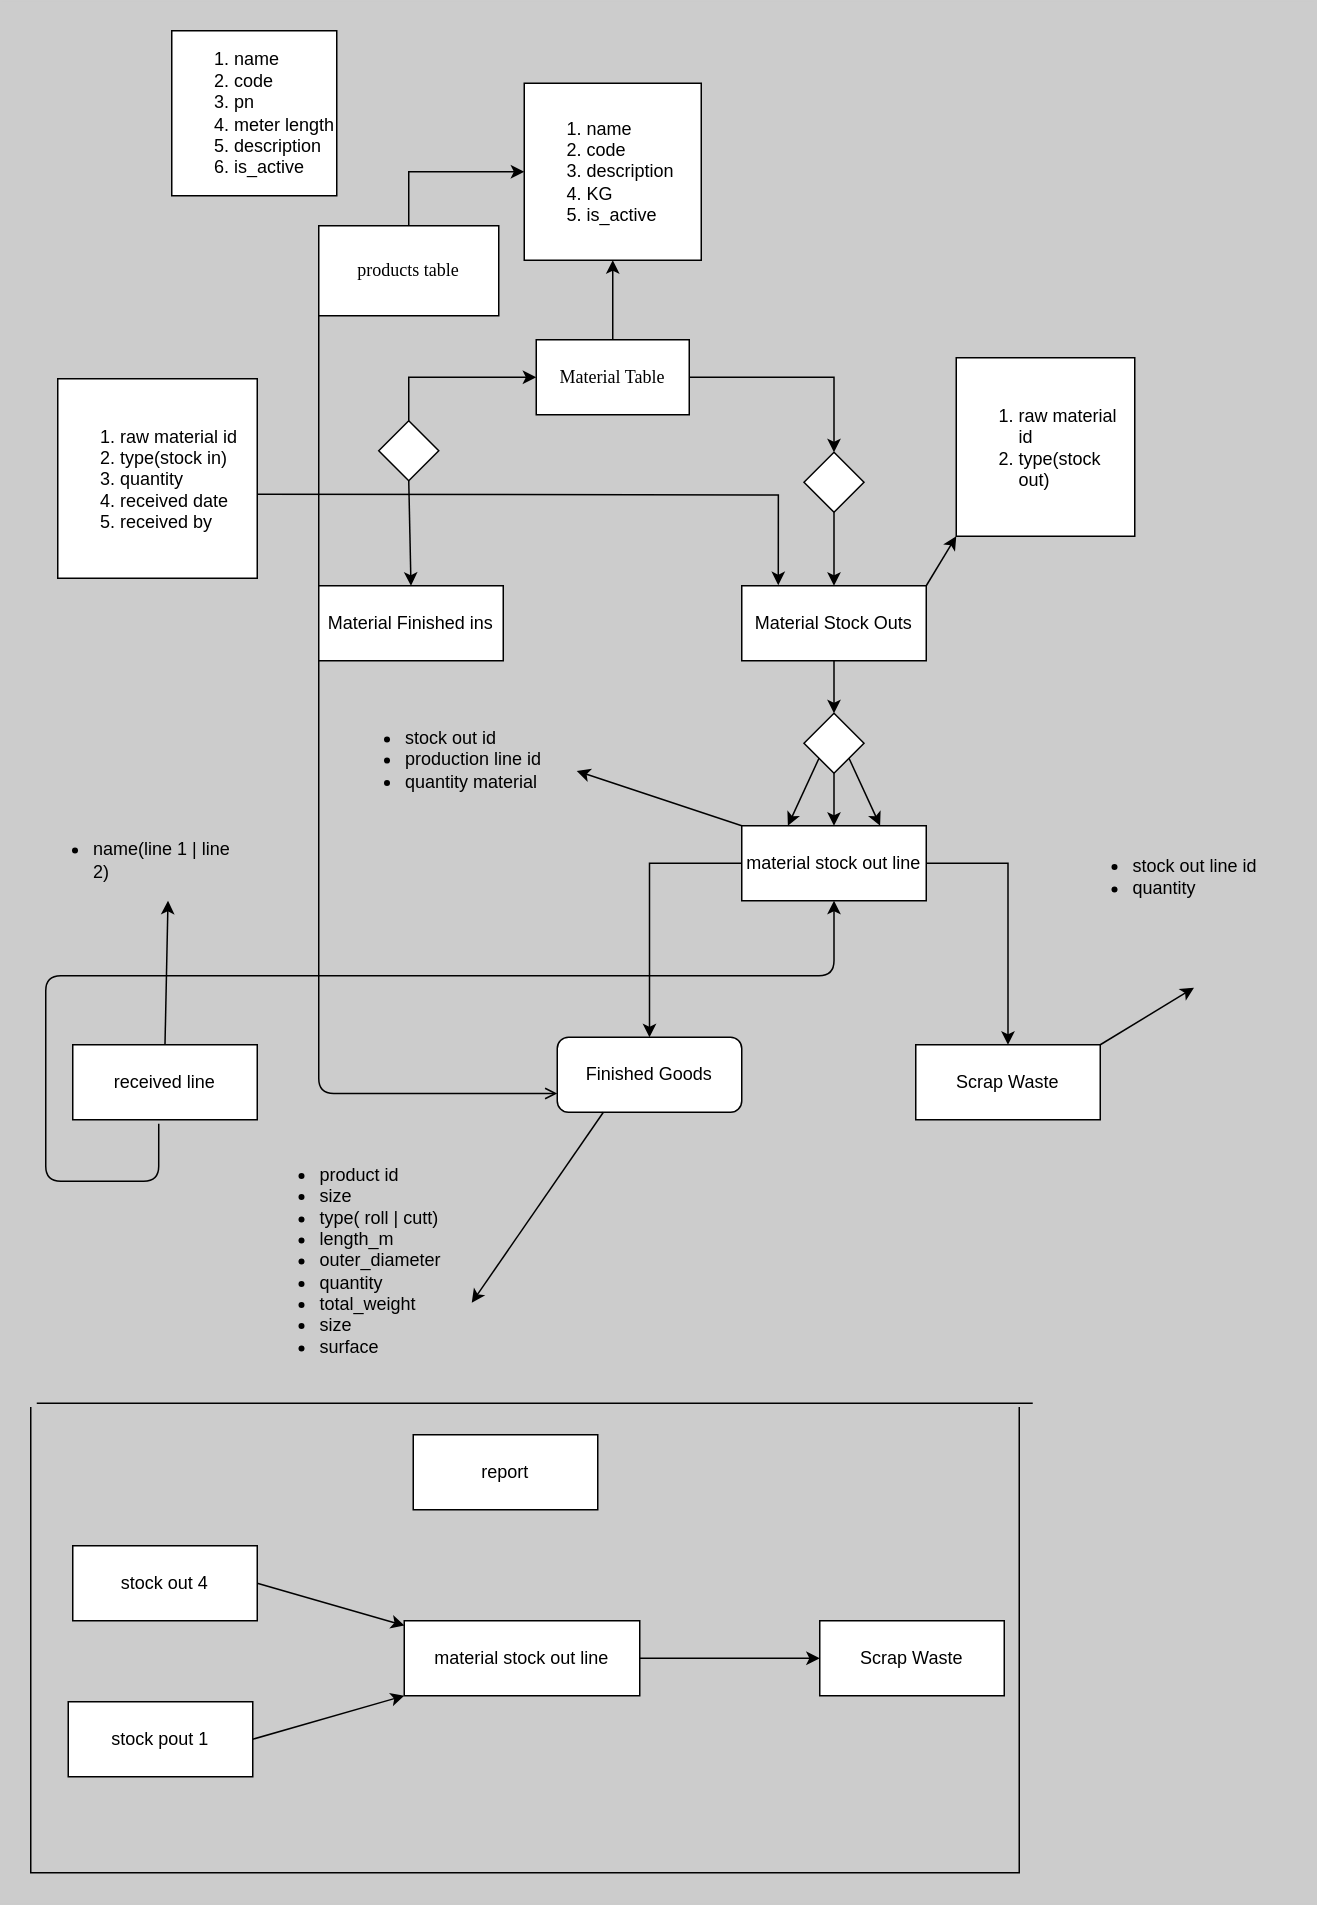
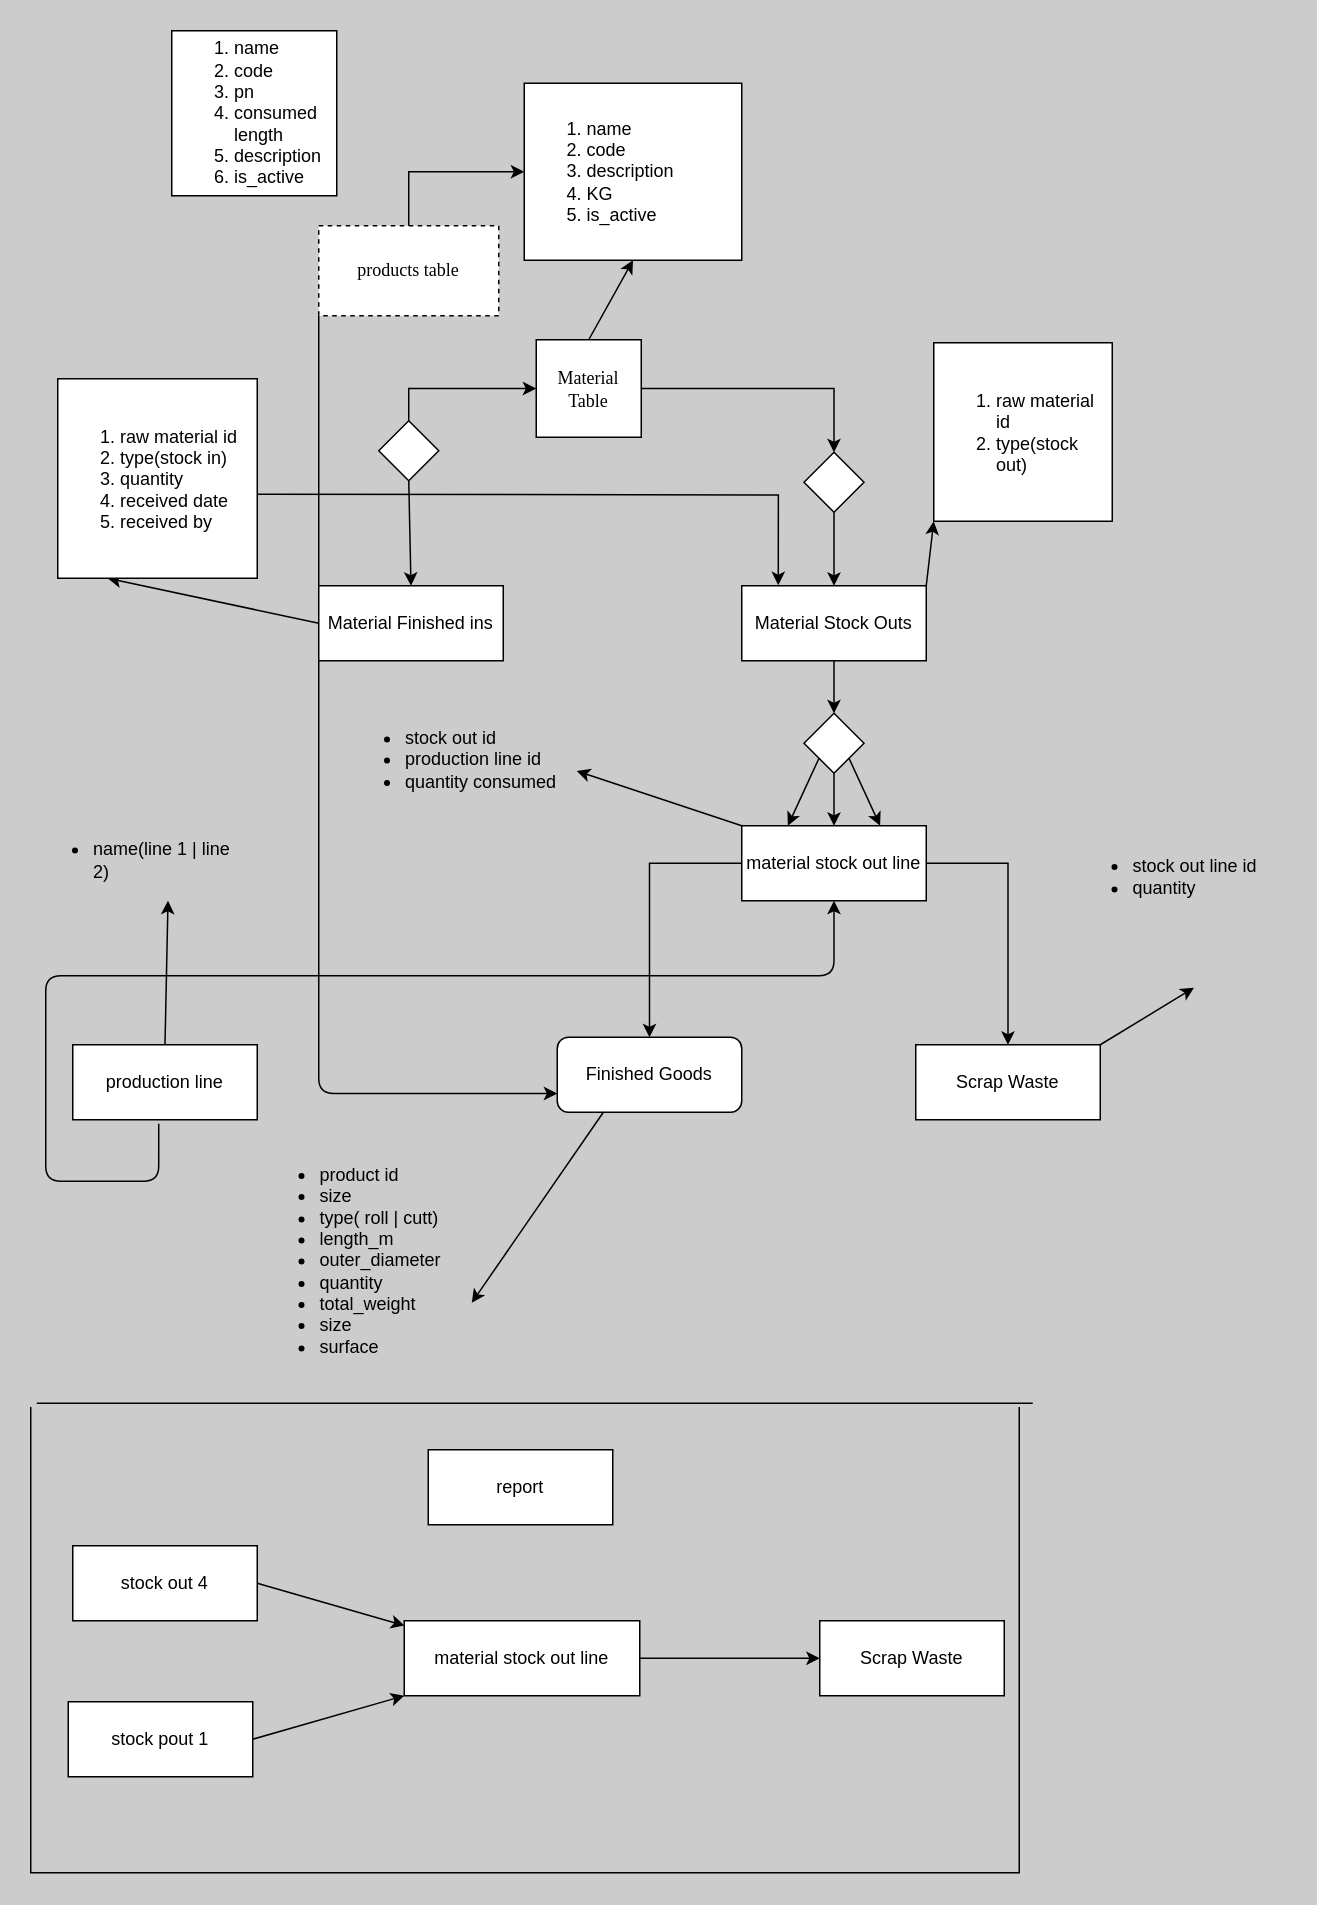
- <mxCell id="9" value="&lt;ol&gt;&lt;li&gt;name&lt;/li&gt;&lt;li&gt;code&lt;/li&gt;&lt;li&gt;pn&lt;/li&gt;&lt;li&gt;meter length&lt;/li&gt;&lt;li&gt;description&lt;/li&gt;&lt;li&gt;is_active&lt;/li&gt;&lt;/ol&gt;" style="whiteSpace=wrap;html=1;aspect=fixed;align=left;" parent="1" vertex="1"><mxGeometry x="114" y="20" width="110" height="110" as="geometry" /></mxCell>
+ <mxCell id="9" value="&lt;ol&gt;&lt;li&gt;name&lt;/li&gt;&lt;li&gt;code&lt;/li&gt;&lt;li&gt;pn&lt;/li&gt;&lt;li&gt;consumed length&lt;/li&gt;&lt;li&gt;description&lt;/li&gt;&lt;li&gt;is_active&lt;/li&gt;&lt;/ol&gt;" style="whiteSpace=wrap;html=1;aspect=fixed;align=left;" parent="1" vertex="1"><mxGeometry x="114" y="20" width="110" height="110" as="geometry" /></mxCell>
- <mxCell id="13" value="&lt;ol&gt;&lt;li&gt;&lt;span style=&quot;background-color: transparent; color: light-dark(rgb(0, 0, 0), rgb(255, 255, 255));&quot;&gt;name&lt;/span&gt;&lt;/li&gt;&lt;li&gt;&lt;span style=&quot;background-color: transparent; color: light-dark(rgb(0, 0, 0), rgb(255, 255, 255));&quot;&gt;code&lt;/span&gt;&lt;/li&gt;&lt;li&gt;description&lt;/li&gt;&lt;li&gt;KG&lt;/li&gt;&lt;li&gt;&lt;span style=&quot;background-color: transparent; color: light-dark(rgb(0, 0, 0), rgb(255, 255, 255));&quot;&gt;is_active&lt;/span&gt;&lt;/li&gt;&lt;/ol&gt;" style="whiteSpace=wrap;html=1;aspect=fixed;align=left;" parent="1" vertex="1"><mxGeometry x="349" y="55" width="118" height="118" as="geometry" /></mxCell>
+ <mxCell id="13" value="&lt;ol&gt;&lt;li&gt;&lt;span style=&quot;background-color: transparent; color: light-dark(rgb(0, 0, 0), rgb(255, 255, 255));&quot;&gt;name&lt;/span&gt;&lt;/li&gt;&lt;li&gt;&lt;span style=&quot;background-color: transparent; color: light-dark(rgb(0, 0, 0), rgb(255, 255, 255));&quot;&gt;code&lt;/span&gt;&lt;/li&gt;&lt;li&gt;description&lt;/li&gt;&lt;li&gt;KG&lt;/li&gt;&lt;li&gt;&lt;span style=&quot;background-color: transparent; color: light-dark(rgb(0, 0, 0), rgb(255, 255, 255));&quot;&gt;is_active&lt;/span&gt;&lt;/li&gt;&lt;/ol&gt;" style="whiteSpace=wrap;html=1;aspect=fixed;align=left;" parent="1" vertex="1"><mxGeometry x="349" y="55" width="145" height="118" as="geometry" /></mxCell>
- <mxCell id="3" value="products table" style="rounded=0;whiteSpace=wrap;html=1;fontFamily=Verdana;" parent="1" vertex="1"><mxGeometry x="212" y="150" width="120" height="60" as="geometry" /></mxCell>
+ <mxCell id="3" value="products table" style="rounded=0;whiteSpace=wrap;html=1;fontFamily=Verdana;dashed=1;" parent="1" vertex="1"><mxGeometry x="212" y="150" width="120" height="60" as="geometry" /></mxCell>
- <mxCell id="12" value="Material Table" style="rounded=0;whiteSpace=wrap;html=1;fontFamily=Verdana;" parent="1" vertex="1"><mxGeometry x="357" y="226" width="102" height="50" as="geometry" /></mxCell>
+ <mxCell id="12" value="Material Table" style="rounded=0;whiteSpace=wrap;html=1;fontFamily=Verdana;" parent="1" vertex="1"><mxGeometry x="357" y="226" width="70" height="65" as="geometry" /></mxCell>
- <mxCell id="32" value="&lt;ol&gt;&lt;li&gt;raw material id&lt;/li&gt;&lt;li&gt;type(stock out)&lt;/li&gt;&lt;/ol&gt;" style="whiteSpace=wrap;html=1;aspect=fixed;align=left;" parent="1" vertex="1"><mxGeometry x="637" y="238" width="119" height="119" as="geometry" /></mxCell>
+ <mxCell id="32" value="&lt;ol&gt;&lt;li&gt;raw material id&lt;/li&gt;&lt;li&gt;type(stock out)&lt;/li&gt;&lt;/ol&gt;" style="whiteSpace=wrap;html=1;aspect=fixed;align=left;" parent="1" vertex="1"><mxGeometry x="622" y="228" width="119" height="119" as="geometry" /></mxCell>
+ <mxCell id="26" style="edgeStyle=none;html=1;exitX=0;exitY=0.5;exitDx=0;exitDy=0;entryX=0.25;entryY=1;entryDx=0;entryDy=0;" parent="1" source="7" target="27" edge="1"><mxGeometry relative="1" as="geometry" /></mxCell>
- <mxCell id="50" value="&lt;ul&gt;&lt;li&gt;stock out id&lt;/li&gt;&lt;li&gt;production line id&lt;/li&gt;&lt;li&gt;quantity material&lt;/li&gt;&lt;/ul&gt;" style="text;html=1;whiteSpace=wrap;verticalAlign=middle;overflow=hidden;" parent="1" vertex="1"><mxGeometry x="228" y="394" width="143" height="224" as="geometry" /></mxCell>
+ <mxCell id="50" value="&lt;ul&gt;&lt;li&gt;stock out id&lt;/li&gt;&lt;li&gt;production line id&lt;/li&gt;&lt;li&gt;quantity consumed&lt;/li&gt;&lt;/ul&gt;" style="text;html=1;whiteSpace=wrap;verticalAlign=middle;overflow=hidden;" parent="1" vertex="1"><mxGeometry x="228" y="394" width="143" height="224" as="geometry" /></mxCell>
- <mxCell id="28" value="received line" style="rounded=0;whiteSpace=wrap;html=1;" parent="1" vertex="1"><mxGeometry x="48" y="696" width="123" height="50" as="geometry" /></mxCell>
+ <mxCell id="28" value="production line" style="rounded=0;whiteSpace=wrap;html=1;" parent="1" vertex="1"><mxGeometry x="48" y="696" width="123" height="50" as="geometry" /></mxCell>
- <mxCell id="2" style="edgeStyle=orthogonalEdgeStyle;html=1;exitX=0;exitY=1;exitDx=0;exitDy=0;entryX=0;entryY=0.75;entryDx=0;entryDy=0;endArrow=open;" parent="1" source="3" target="23" edge="1"><mxGeometry relative="1" as="geometry" /></mxCell>
+ <mxCell id="2" style="edgeStyle=orthogonalEdgeStyle;html=1;exitX=0;exitY=1;exitDx=0;exitDy=0;entryX=0;entryY=0.75;entryDx=0;entryDy=0;" parent="1" source="3" target="23" edge="1"><mxGeometry relative="1" as="geometry" /></mxCell>
- <mxCell id="39" value="report" style="rounded=0;whiteSpace=wrap;html=1;" parent="1" vertex="1"><mxGeometry x="275" y="956" width="123" height="50" as="geometry" /></mxCell>
+ <mxCell id="39" value="report" style="rounded=0;whiteSpace=wrap;html=1;" parent="1" vertex="1"><mxGeometry x="285" y="966" width="123" height="50" as="geometry" /></mxCell>
